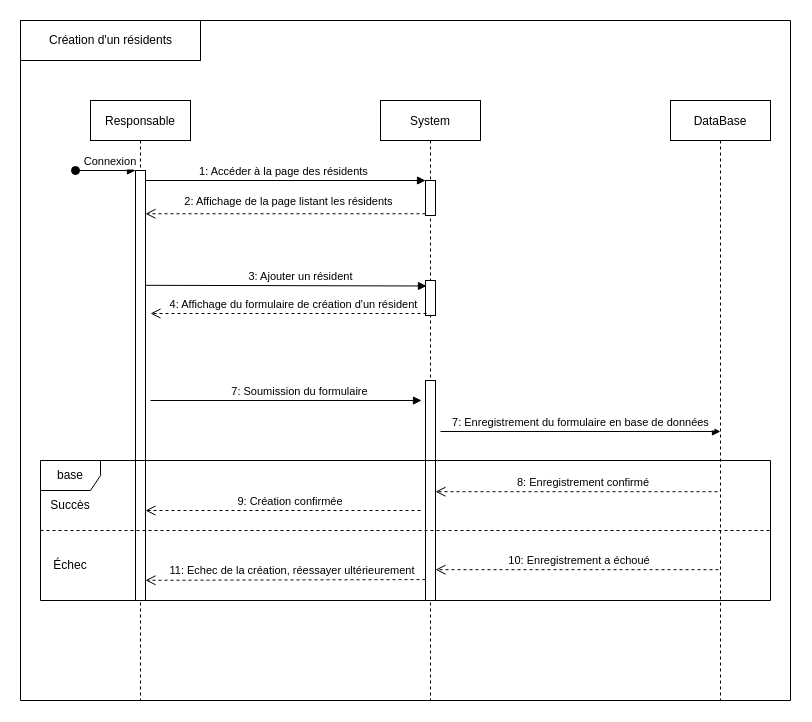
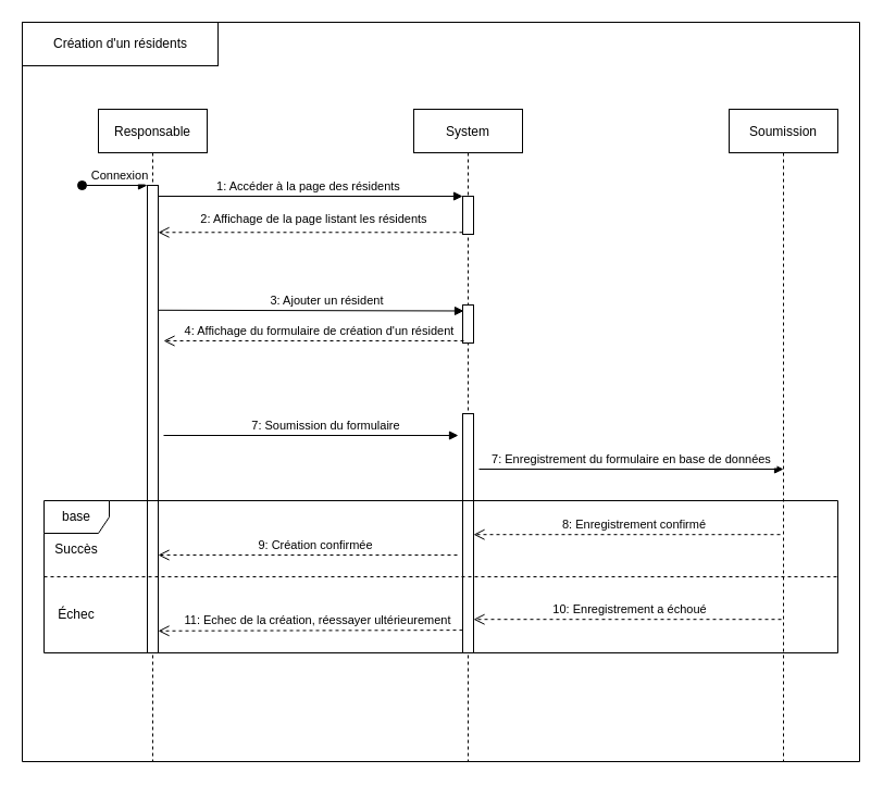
- <mxCell id="13" value="DataBase" style="shape=umlLifeline;perimeter=lifelinePerimeter;container=1;collapsible=0;recursiveResize=0;rounded=0;shadow=0;strokeWidth=1;" parent="2" vertex="1"><mxGeometry x="650" y="80" width="100" height="600" as="geometry" /></mxCell>
+ <mxCell id="13" value="Soumission" style="shape=umlLifeline;perimeter=lifelinePerimeter;container=1;collapsible=0;recursiveResize=0;rounded=0;shadow=0;strokeWidth=1;" parent="2" vertex="1"><mxGeometry x="650" y="80" width="100" height="600" as="geometry" /></mxCell>
